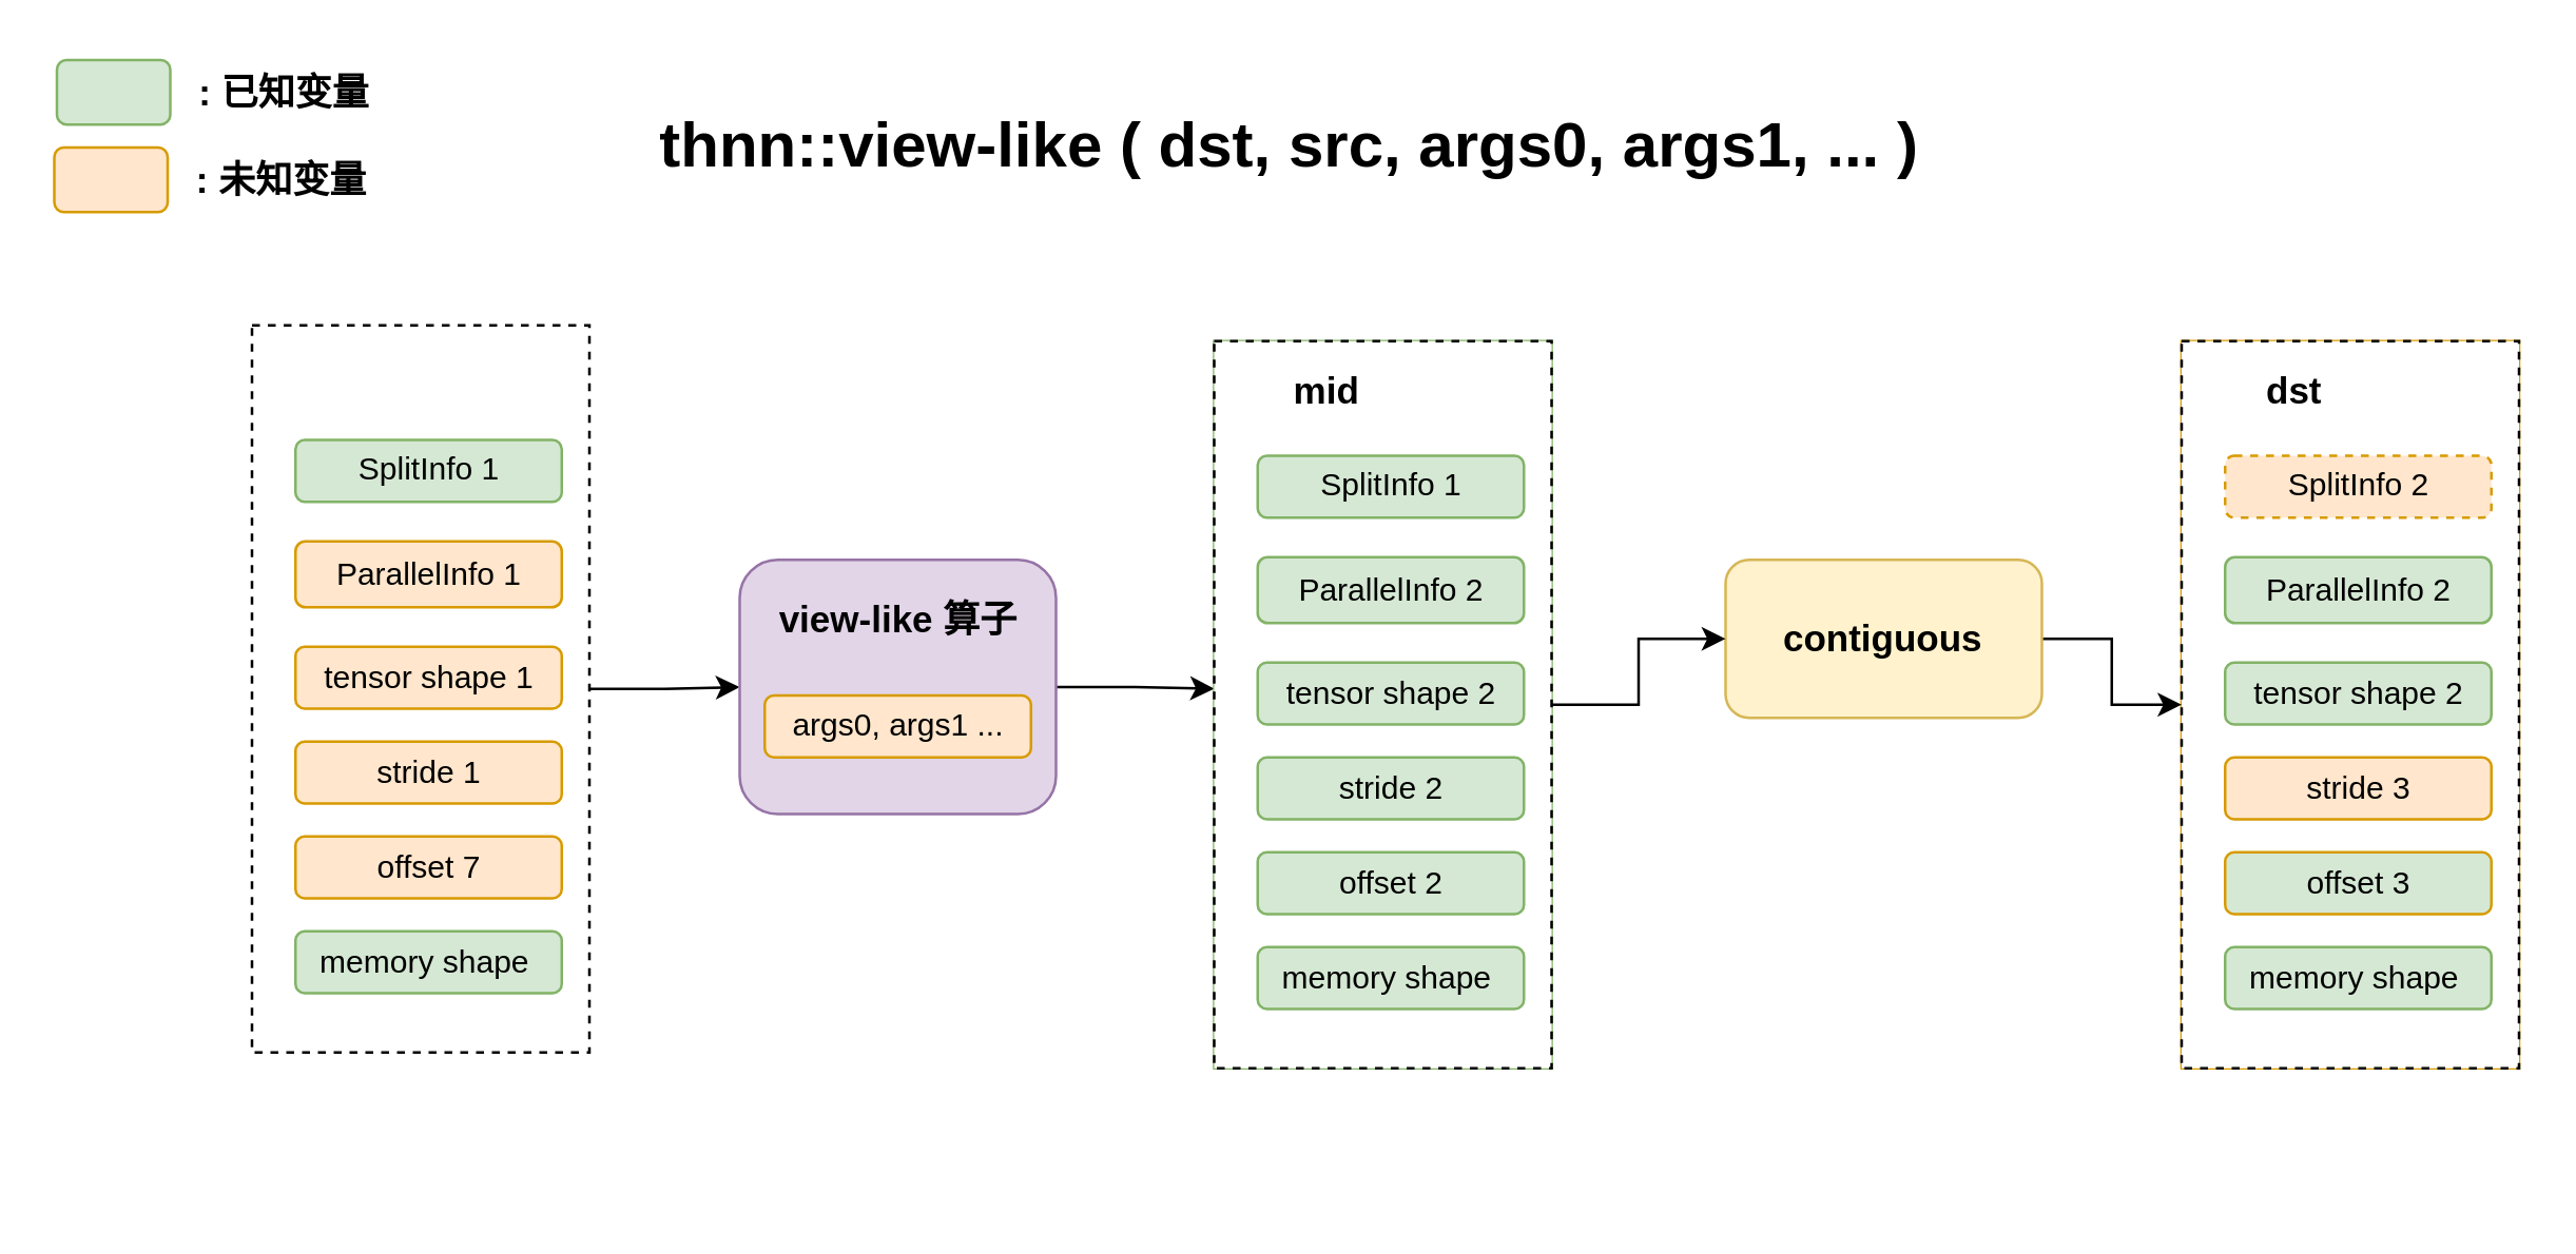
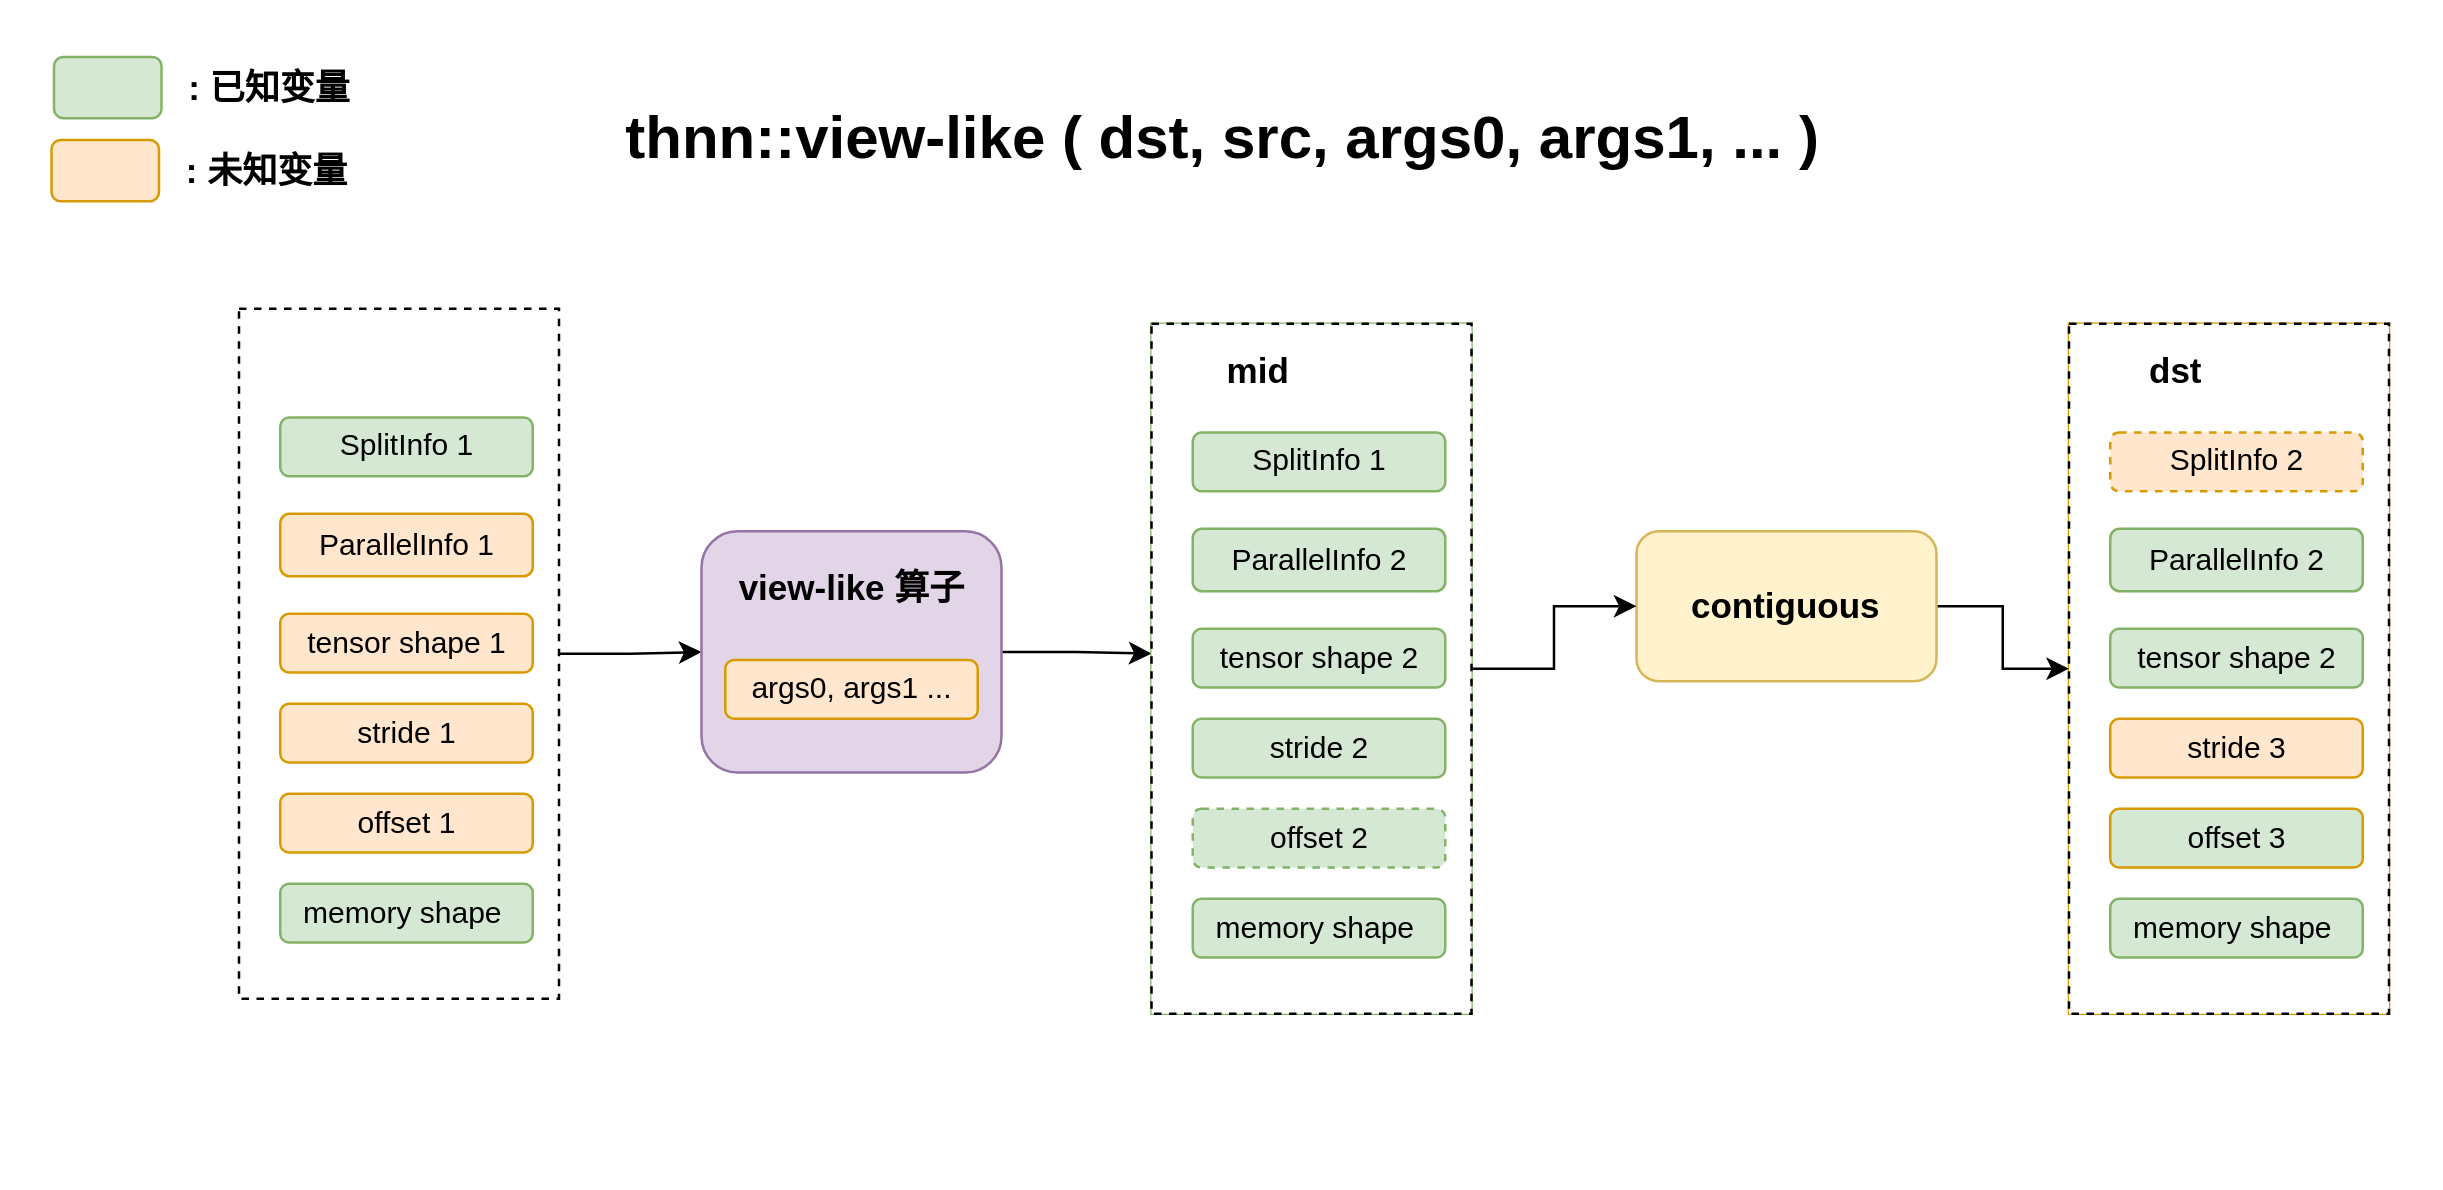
- <mxCell id="8" value="offset 7" style="rounded=1;whiteSpace=wrap;html=1;fillColor=#ffe6cc;strokeColor=#d79b00;container=0;" vertex="1" parent="2"><mxGeometry x="16.5" y="194" width="101" height="23.5" as="geometry" /></mxCell>
+ <mxCell id="8" value="offset 1" style="rounded=1;whiteSpace=wrap;html=1;fillColor=#ffe6cc;strokeColor=#d79b00;container=0;" vertex="1" parent="2"><mxGeometry x="16.5" y="194" width="101" height="23.5" as="geometry" /></mxCell>
- <mxCell id="19" value="offset 2" style="rounded=1;whiteSpace=wrap;html=1;fillColor=#d5e8d4;strokeColor=#82b366;container=0;" vertex="1" parent="12"><mxGeometry x="16.5" y="194" width="101" height="23.5" as="geometry" /></mxCell>
+ <mxCell id="19" value="offset 2" style="rounded=1;whiteSpace=wrap;html=1;fillColor=#d5e8d4;strokeColor=#82b366;container=0;dashed=1;" vertex="1" parent="12"><mxGeometry x="16.5" y="194" width="101" height="23.5" as="geometry" /></mxCell>
